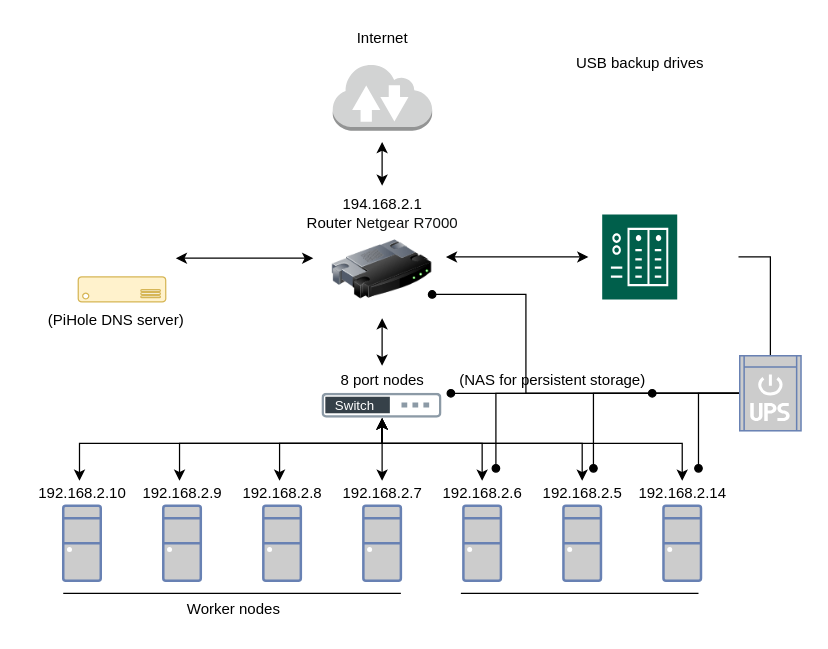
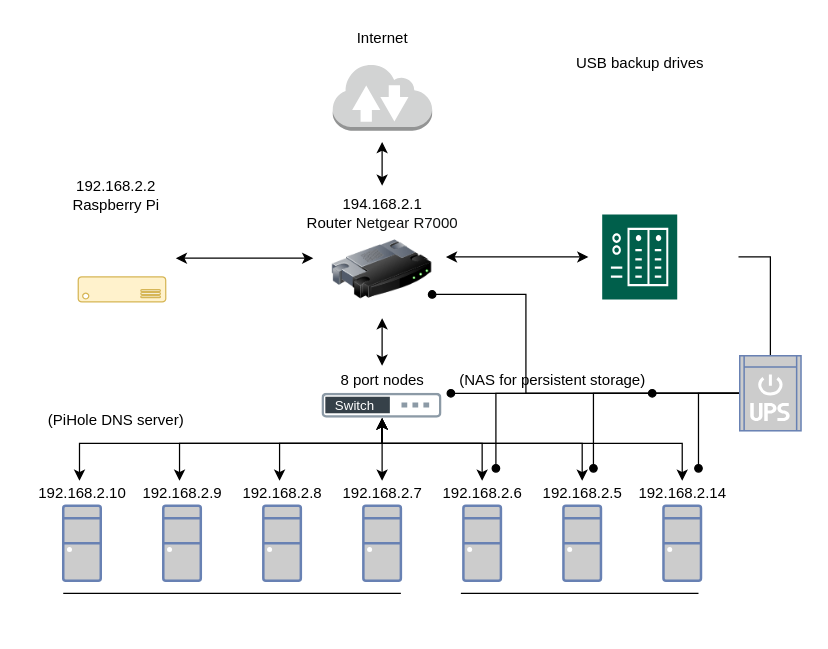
+ <mxCell id="9" value="192.168.2.2&lt;br&gt;Raspberry Pi" style="text;html=1;align=center;verticalAlign=middle;resizable=0;points=[];autosize=1;strokeColor=none;fillColor=none;fontSize=12;" vertex="1" parent="8"><mxGeometry width="80" height="30" as="geometry" /></mxCell>
- <mxCell id="49" value="(PiHole DNS server)" style="text;html=1;align=center;verticalAlign=middle;resizable=0;points=[];autosize=1;strokeColor=none;fillColor=none;fontSize=12;" vertex="1" parent="1"><mxGeometry x="32" y="246" width="120" height="20" as="geometry" /></mxCell>
+ <mxCell id="49" value="(PiHole DNS server)" style="text;html=1;align=center;verticalAlign=middle;resizable=0;points=[];autosize=1;strokeColor=none;fillColor=none;fontSize=12;" vertex="1" parent="1"><mxGeometry x="32" y="326" width="120" height="20" as="geometry" /></mxCell>
- <mxCell id="65" value="Worker nodes" style="text;html=1;align=center;verticalAlign=middle;resizable=0;points=[];autosize=1;strokeColor=none;fillColor=none;fontSize=12;" vertex="1" parent="64"><mxGeometry x="91" y="3" width="90" height="20" as="geometry" /></mxCell>
